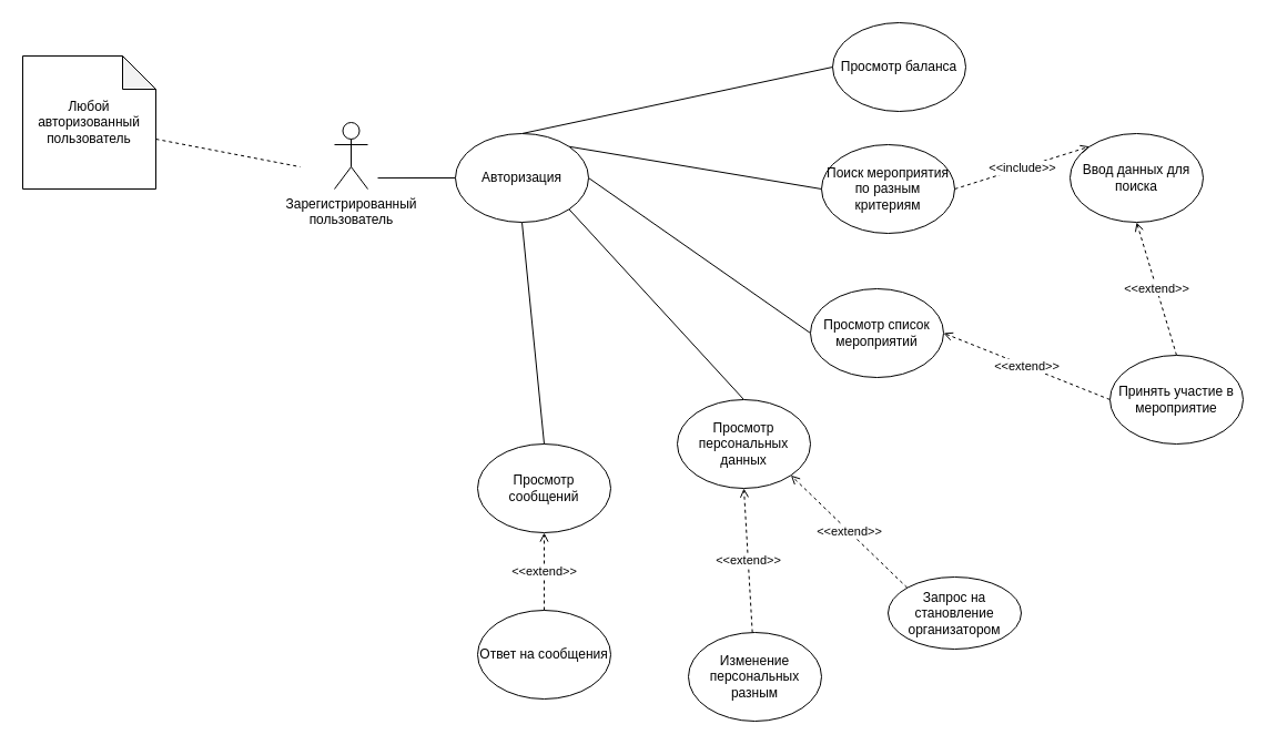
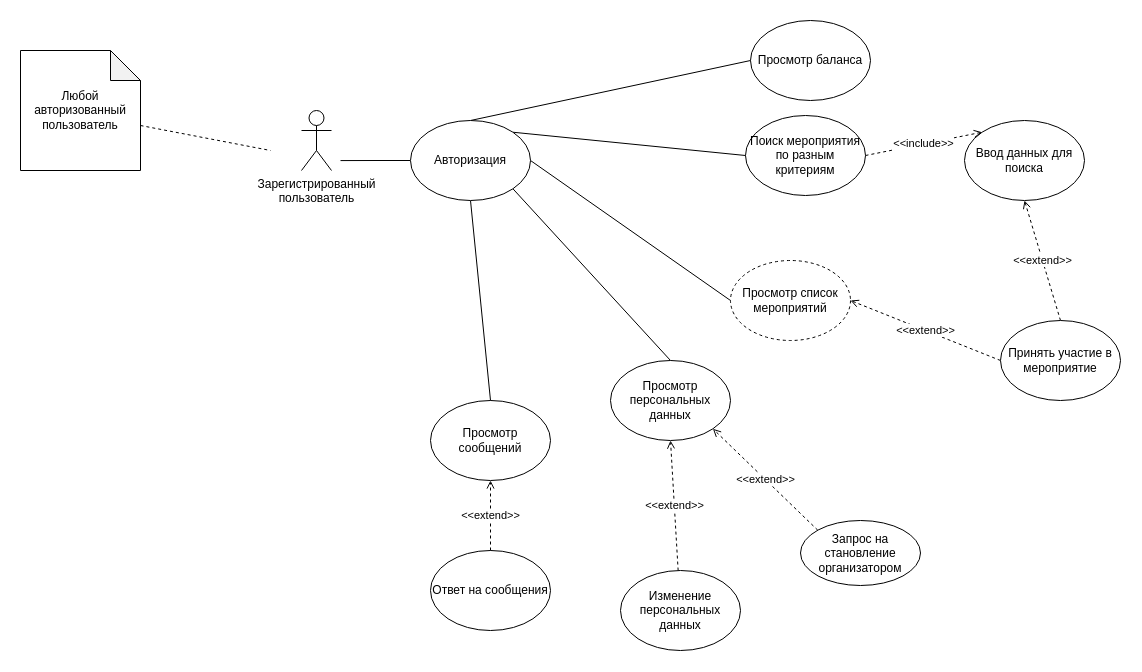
- <mxCell id="10" value="Поиск мероприятия&lt;br&gt;по разным критериям" style="ellipse;whiteSpace=wrap;html=1;" parent="1" vertex="1"><mxGeometry x="740" y="130" width="120" height="80" as="geometry" /></mxCell>
+ <mxCell id="10" value="Поиск мероприятия&lt;br&gt;по разным критериям" style="ellipse;whiteSpace=wrap;html=1;" parent="1" vertex="1"><mxGeometry x="745" y="115" width="120" height="80" as="geometry" /></mxCell>
- <mxCell id="7" value="Просмотр список&lt;br&gt;мероприятий" style="ellipse;whiteSpace=wrap;html=1;" parent="1" vertex="1"><mxGeometry x="730" y="260" width="120" height="80" as="geometry" /></mxCell>
+ <mxCell id="7" value="Просмотр список&lt;br&gt;мероприятий" style="ellipse;whiteSpace=wrap;html=1;dashed=1;" parent="1" vertex="1"><mxGeometry x="730" y="260" width="120" height="80" as="geometry" /></mxCell>
- <mxCell id="18" value="Изменение персональных разным" style="ellipse;whiteSpace=wrap;html=1;" parent="1" vertex="1"><mxGeometry x="620" y="570" width="120" height="80" as="geometry" /></mxCell>
+ <mxCell id="18" value="Изменение персональных данных" style="ellipse;whiteSpace=wrap;html=1;" parent="1" vertex="1"><mxGeometry x="620" y="570" width="120" height="80" as="geometry" /></mxCell>
